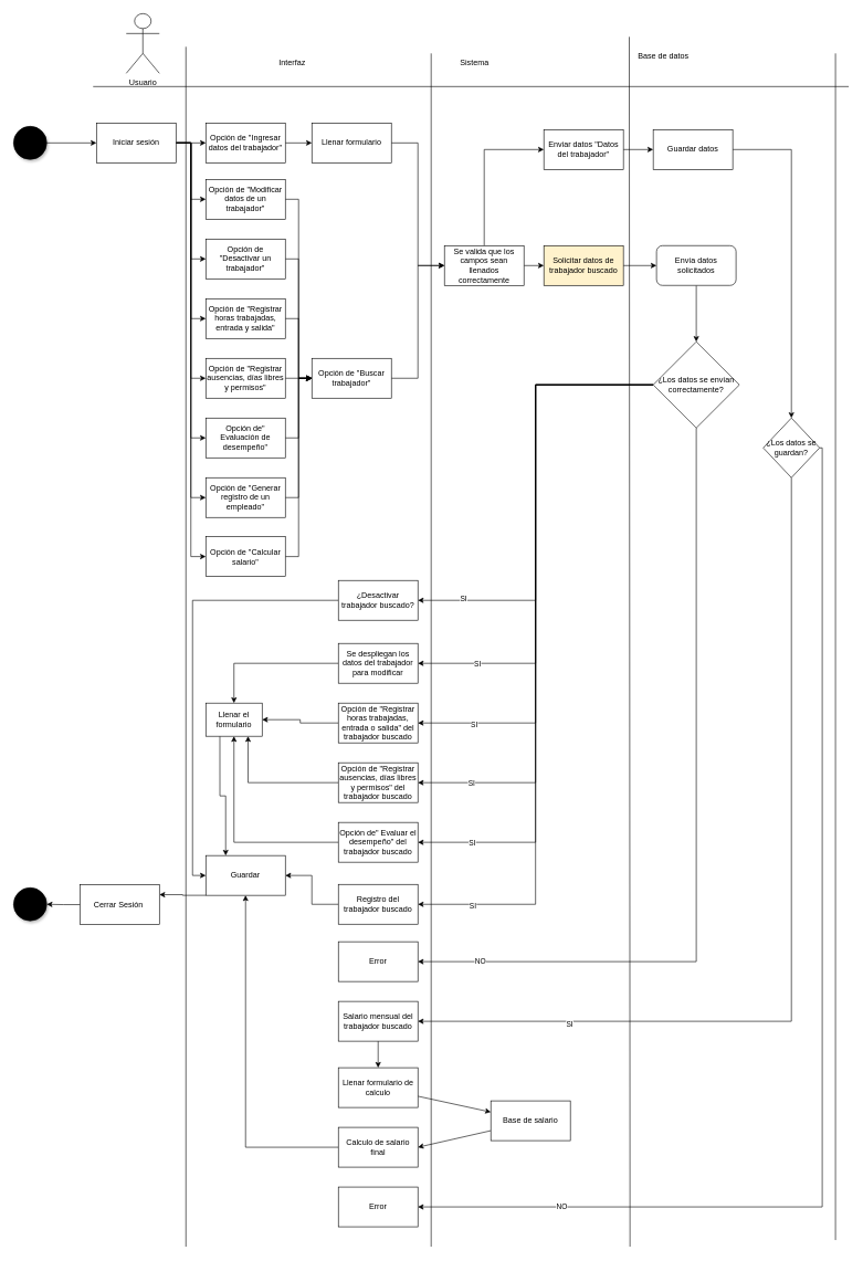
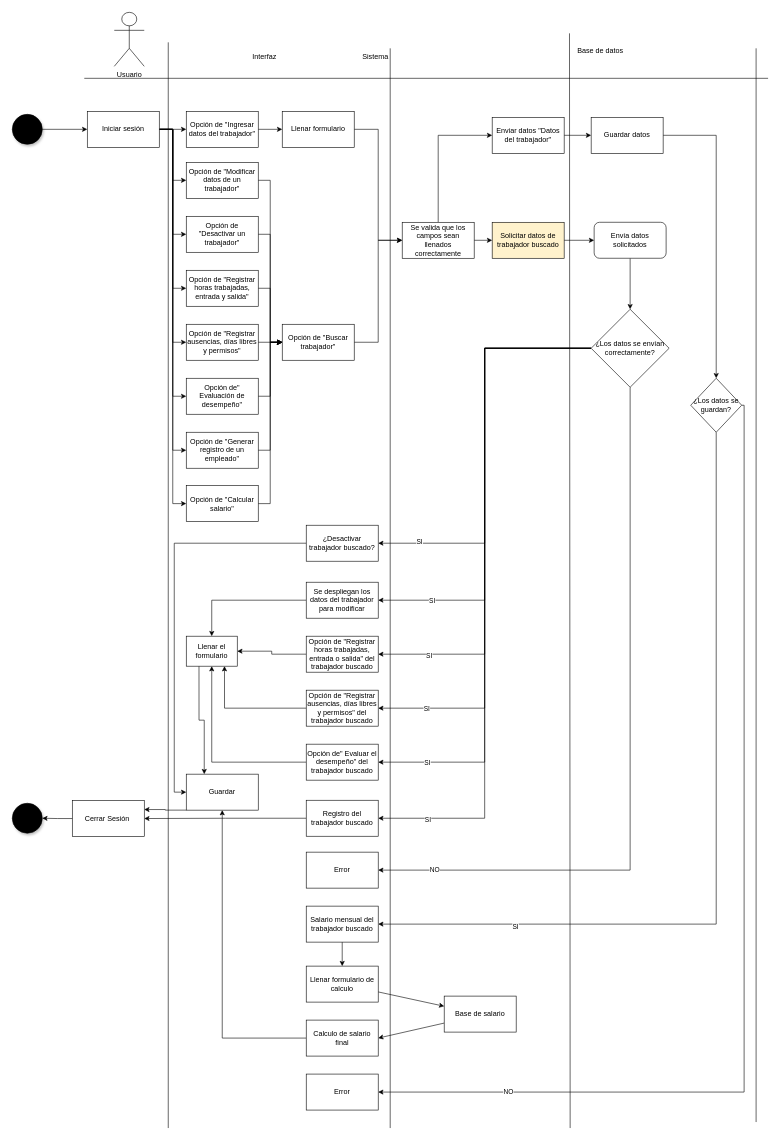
- <mxCell id="9" value="Sistema" style="text;html=1;align=center;verticalAlign=middle;resizable=0;points=[];autosize=1;strokeColor=none;fillColor=none;" vertex="1" parent="1"><mxGeometry x="680" y="80" width="70" height="30" as="geometry" /></mxCell>
+ <mxCell id="9" value="Sistema" style="text;html=1;align=center;verticalAlign=middle;resizable=0;points=[];autosize=1;strokeColor=none;fillColor=none;" vertex="1" parent="1"><mxGeometry x="590" y="80" width="70" height="30" as="geometry" /></mxCell>
- <mxCell id="70" style="edgeStyle=orthogonalEdgeStyle;rounded=0;orthogonalLoop=1;jettySize=auto;html=1;exitX=0;exitY=0.5;exitDx=0;exitDy=0;" edge="1" parent="1" source="71" target="102"><mxGeometry relative="1" as="geometry" /></mxCell>
+ <mxCell id="70" style="edgeStyle=orthogonalEdgeStyle;rounded=0;orthogonalLoop=1;jettySize=auto;html=1;exitX=0;exitY=0.5;exitDx=0;exitDy=0;entryX=1;entryY=0.5;entryDx=0;entryDy=0;" edge="1" parent="1" source="71" target="72"><mxGeometry relative="1" as="geometry" /></mxCell>
